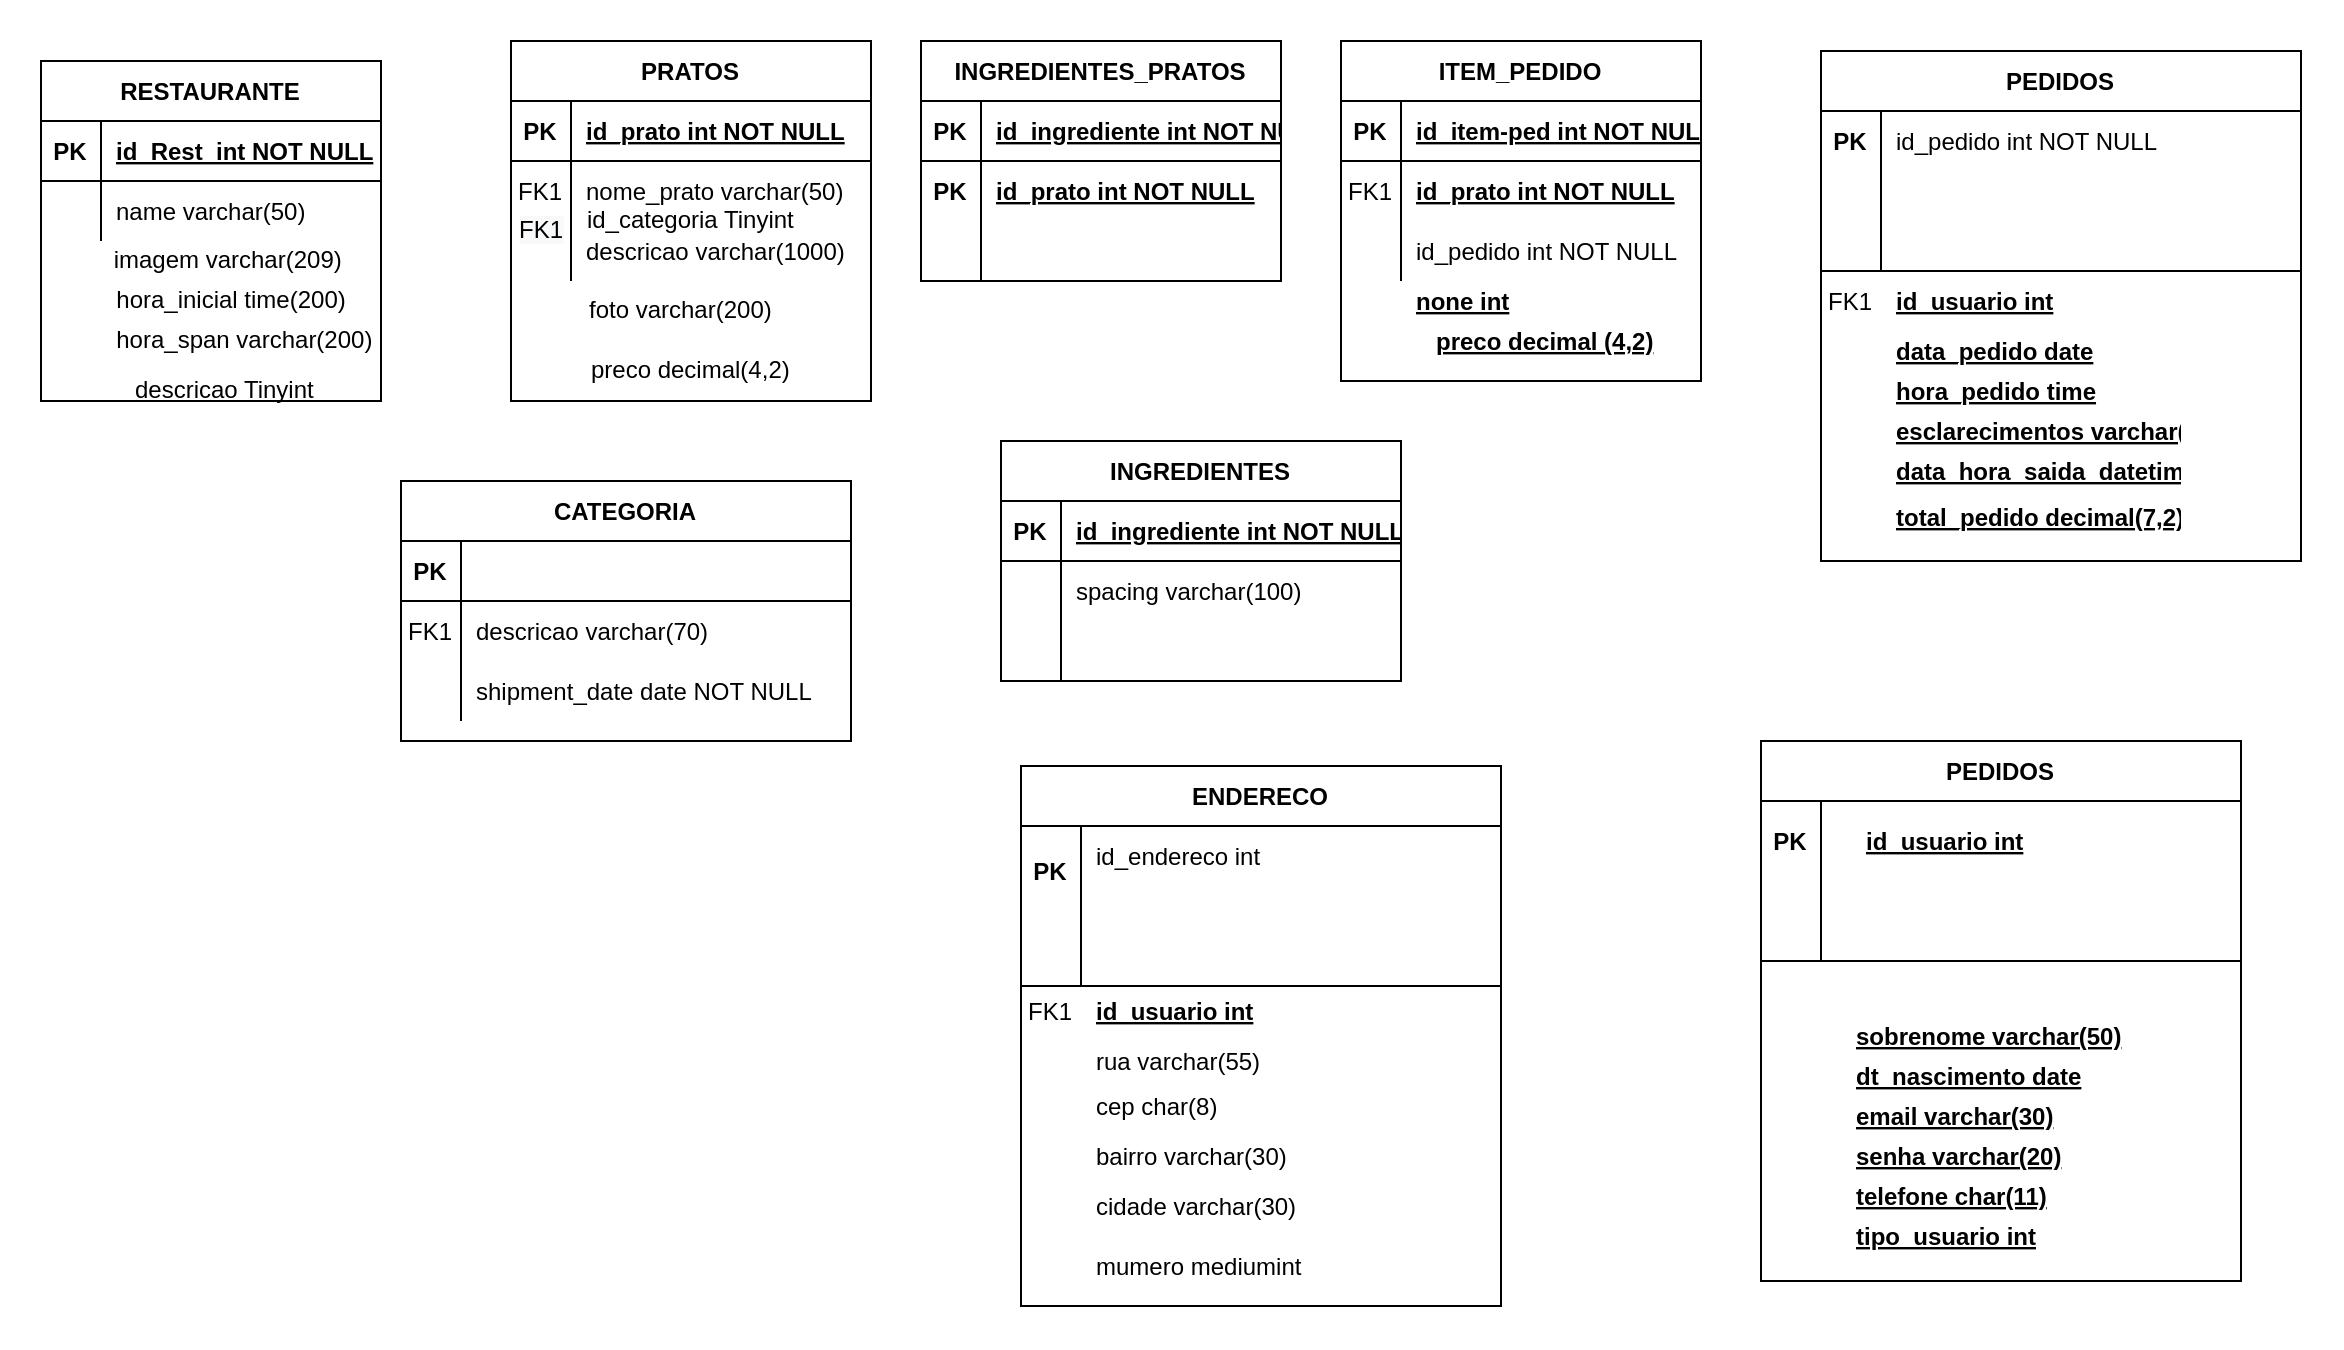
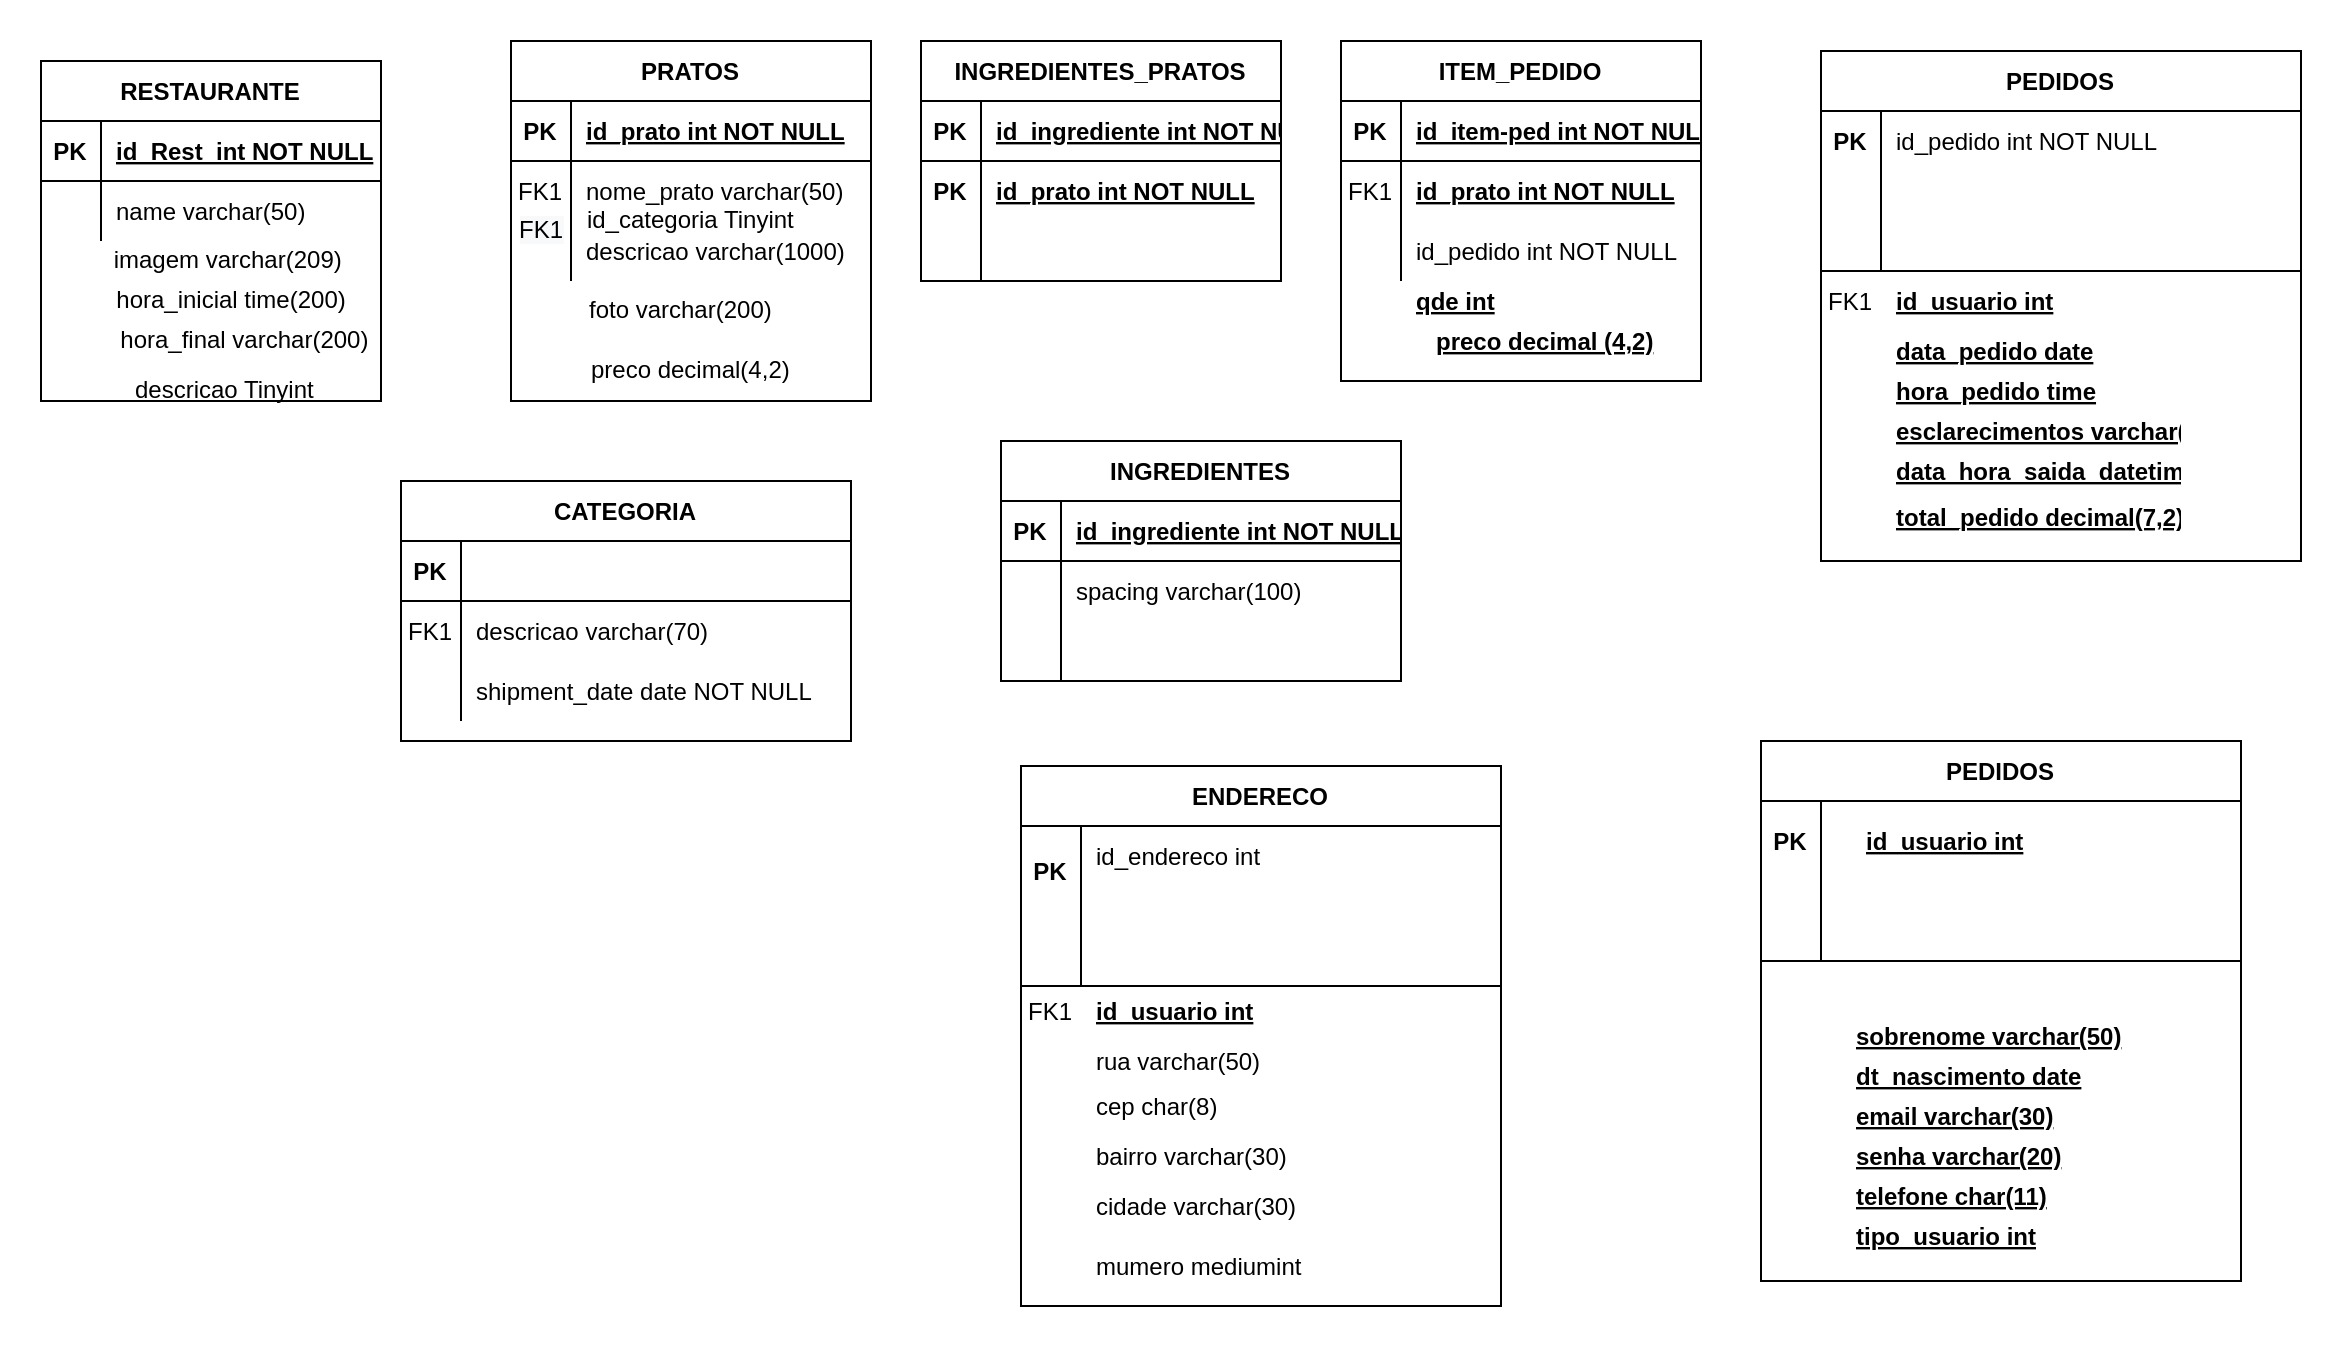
- <mxCell id="48" value="none int" style="shape=partialRectangle;overflow=hidden;connectable=0;fillColor=none;top=0;left=0;bottom=0;right=0;align=left;spacingLeft=6;fontStyle=5;" vertex="1" parent="1"><mxGeometry x="700" y="135" width="150" height="30" as="geometry" /></mxCell>
+ <mxCell id="48" value="qde int" style="shape=partialRectangle;overflow=hidden;connectable=0;fillColor=none;top=0;left=0;bottom=0;right=0;align=left;spacingLeft=6;fontStyle=5;" vertex="1" parent="1"><mxGeometry x="700" y="135" width="150" height="30" as="geometry" /></mxCell>
- <mxCell id="30" value="hora_span varchar(200)&amp;nbsp;&amp;nbsp;" style="text;html=1;align=center;verticalAlign=middle;resizable=0;points=[];autosize=1;strokeColor=none;" vertex="1" parent="1"><mxGeometry x="50" y="160" width="150" height="20" as="geometry" /></mxCell>
+ <mxCell id="30" value="hora_final varchar(200)&amp;nbsp;&amp;nbsp;" style="text;html=1;align=center;verticalAlign=middle;resizable=0;points=[];autosize=1;strokeColor=none;" vertex="1" parent="1"><mxGeometry x="50" y="160" width="150" height="20" as="geometry" /></mxCell>
- <mxCell id="119" value="rua varchar(55)" style="shape=partialRectangle;overflow=hidden;connectable=0;fillColor=none;top=0;left=0;bottom=0;right=0;align=left;spacingLeft=6;" vertex="1" parent="1"><mxGeometry x="540" y="515" width="210" height="30" as="geometry" /></mxCell>
+ <mxCell id="119" value="rua varchar(50)" style="shape=partialRectangle;overflow=hidden;connectable=0;fillColor=none;top=0;left=0;bottom=0;right=0;align=left;spacingLeft=6;" vertex="1" parent="1"><mxGeometry x="540" y="515" width="210" height="30" as="geometry" /></mxCell>
